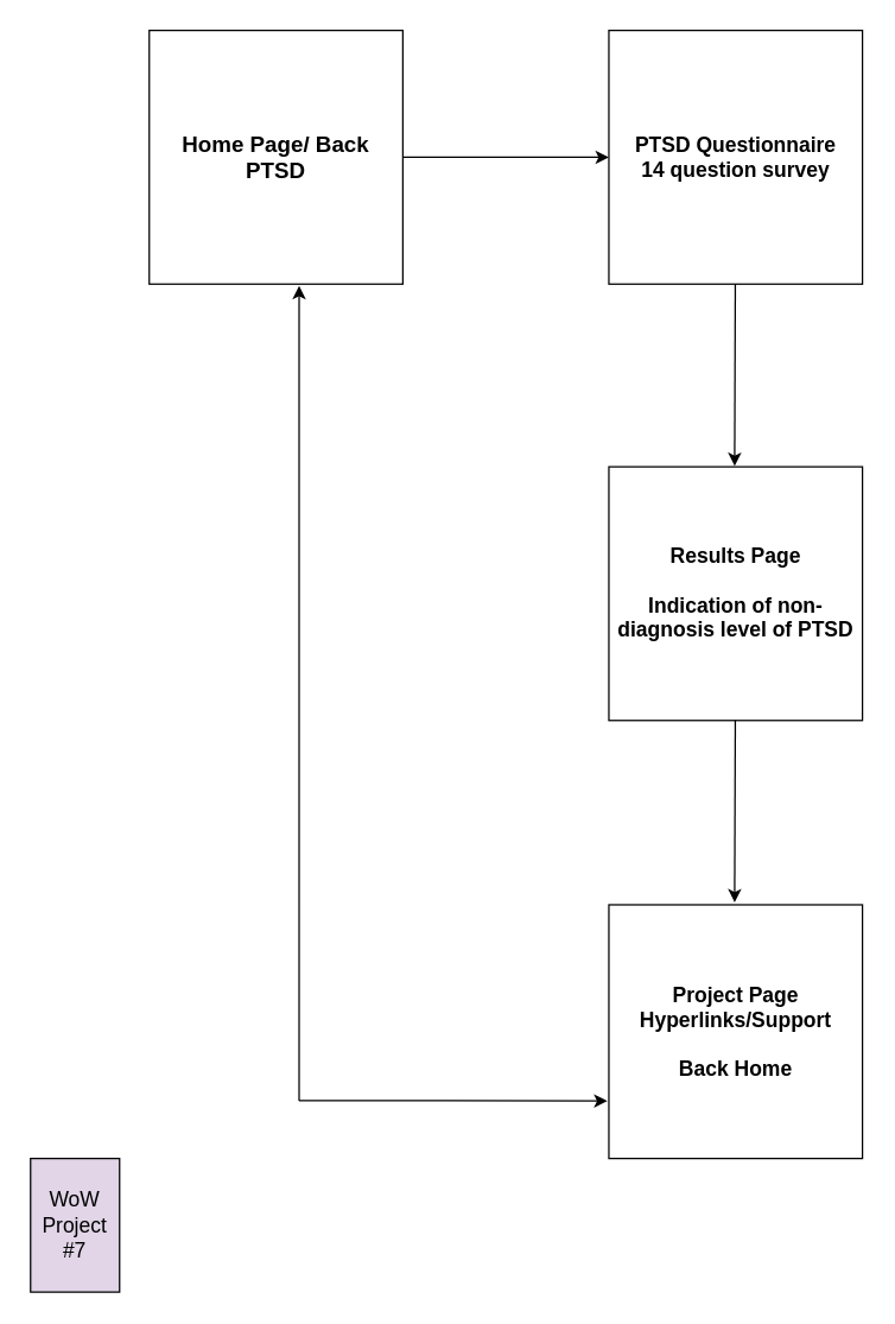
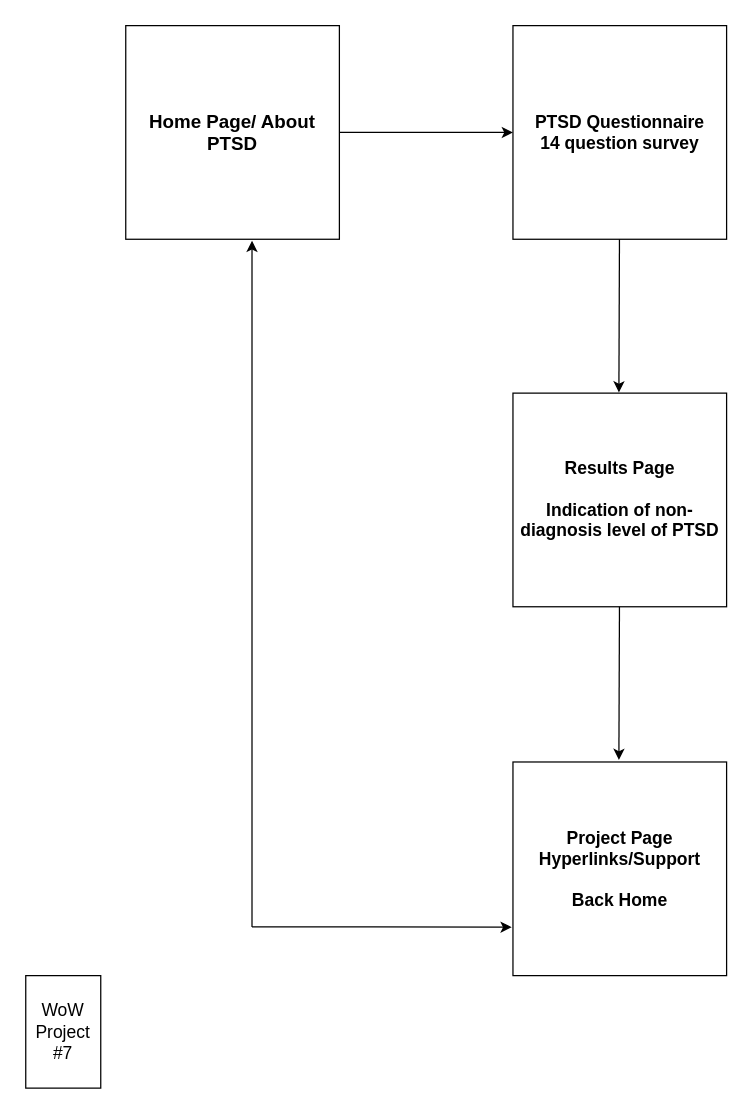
- <mxCell id="3" value="&lt;font style=&quot;font-size: 15px&quot;&gt;&lt;b&gt;Home Page/ Back PTSD&lt;br&gt;&lt;/b&gt;&lt;/font&gt;" style="whiteSpace=wrap;html=1;aspect=fixed;" vertex="1" parent="1"><mxGeometry x="100" y="20" width="170.907" height="170.907" as="geometry" /></mxCell>
+ <mxCell id="3" value="&lt;font style=&quot;font-size: 15px&quot;&gt;&lt;b&gt;Home Page/ About PTSD&lt;br&gt;&lt;/b&gt;&lt;/font&gt;" style="whiteSpace=wrap;html=1;aspect=fixed;" vertex="1" parent="1"><mxGeometry x="100" y="20" width="170.907" height="170.907" as="geometry" /></mxCell>
- <mxCell id="2" value="&lt;div align=&quot;center&quot;&gt;WoW&lt;/div&gt;&lt;div align=&quot;center&quot;&gt;Project #7&lt;br&gt;&lt;/div&gt;" style="rounded=0;whiteSpace=wrap;html=1;labelBorderColor=none;fontSize=14;verticalAlign=middle;rotation=0;fillColor=#e1d5e7;" vertex="1" parent="1"><mxGeometry x="20" y="780" width="60" height="90" as="geometry" /></mxCell>
+ <mxCell id="2" value="&lt;div align=&quot;center&quot;&gt;WoW&lt;/div&gt;&lt;div align=&quot;center&quot;&gt;Project #7&lt;br&gt;&lt;/div&gt;" style="rounded=0;whiteSpace=wrap;html=1;labelBorderColor=none;fontSize=14;verticalAlign=middle;rotation=0;" vertex="1" parent="1"><mxGeometry x="20" y="780" width="60" height="90" as="geometry" /></mxCell>
